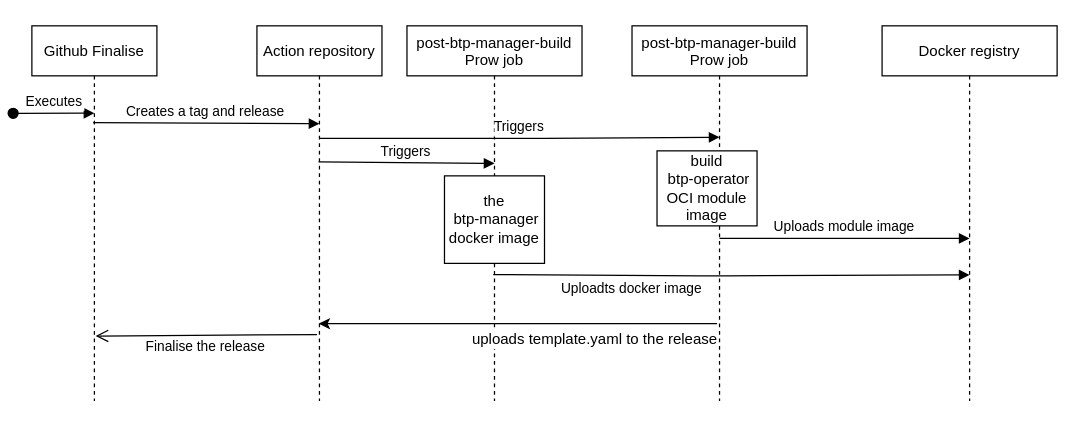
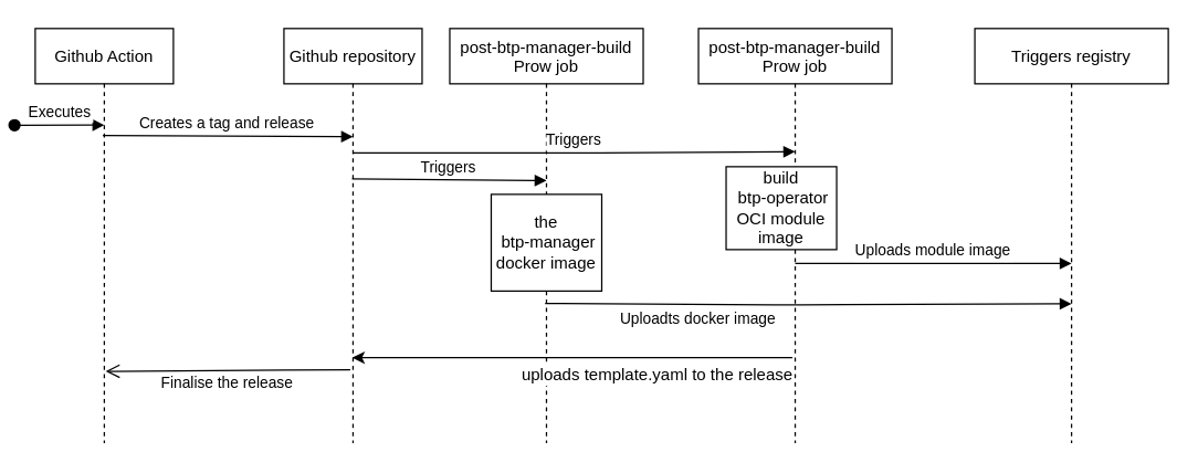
- <mxCell id="2" value="Github Finalise" style="shape=umlLifeline;perimeter=lifelinePerimeter;container=1;collapsible=0;recursiveResize=0;rounded=0;shadow=0;strokeWidth=1;" parent="1" vertex="1"><mxGeometry x="20" y="20" width="100" height="300" as="geometry" /></mxCell>
+ <mxCell id="2" value="Github Action" style="shape=umlLifeline;perimeter=lifelinePerimeter;container=1;collapsible=0;recursiveResize=0;rounded=0;shadow=0;strokeWidth=1;" parent="1" vertex="1"><mxGeometry x="20" y="20" width="100" height="300" as="geometry" /></mxCell>
- <mxCell id="4" value="Action repository" style="shape=umlLifeline;perimeter=lifelinePerimeter;container=1;collapsible=0;recursiveResize=0;rounded=0;shadow=0;strokeWidth=1;" parent="1" vertex="1"><mxGeometry x="200" y="20" width="100" height="300" as="geometry" /></mxCell>
+ <mxCell id="4" value="Github repository" style="shape=umlLifeline;perimeter=lifelinePerimeter;container=1;collapsible=0;recursiveResize=0;rounded=0;shadow=0;strokeWidth=1;" parent="1" vertex="1"><mxGeometry x="200" y="20" width="100" height="300" as="geometry" /></mxCell>
- <mxCell id="11" value="Docker registry" style="shape=umlLifeline;perimeter=lifelinePerimeter;container=1;collapsible=0;recursiveResize=0;rounded=0;shadow=0;strokeWidth=1;" vertex="1" parent="1"><mxGeometry x="700" y="20" width="140" height="300" as="geometry" /></mxCell>
+ <mxCell id="11" value="Triggers registry" style="shape=umlLifeline;perimeter=lifelinePerimeter;container=1;collapsible=0;recursiveResize=0;rounded=0;shadow=0;strokeWidth=1;" vertex="1" parent="1"><mxGeometry x="700" y="20" width="140" height="300" as="geometry" /></mxCell>
